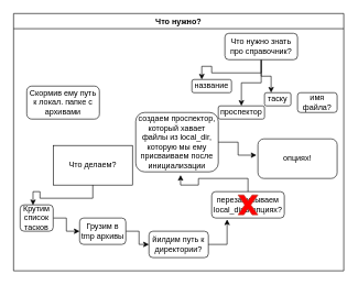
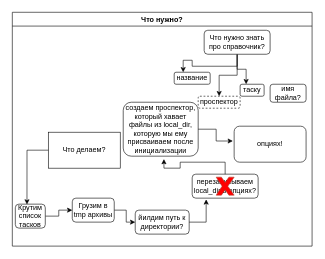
- <mxCell id="3" value="Скормив ему путь к локал. папке с архивами" style="rounded=1;whiteSpace=wrap;html=1;" vertex="1" parent="2"><mxGeometry x="20" y="110" width="110" height="50" as="geometry" /></mxCell>
- <mxCell id="9" value="проспектор" style="rounded=1;whiteSpace=wrap;html=1;" vertex="1" parent="2"><mxGeometry x="310" y="140" width="70" height="20" as="geometry" /></mxCell>
+ <mxCell id="9" value="проспектор" style="rounded=1;whiteSpace=wrap;html=1;dashed=1;" vertex="1" parent="2"><mxGeometry x="310" y="140" width="70" height="20" as="geometry" /></mxCell>
- <mxCell id="14" value="Крутим список тасков" style="rounded=1;whiteSpace=wrap;html=1;" vertex="1" parent="2"><mxGeometry x="10" y="290" width="50" height="40" as="geometry" /></mxCell>
+ <mxCell id="14" value="Крутим список тасков" style="rounded=1;whiteSpace=wrap;html=1;" vertex="1" parent="2"><mxGeometry x="5" y="320" width="50" height="40" as="geometry" /></mxCell>
